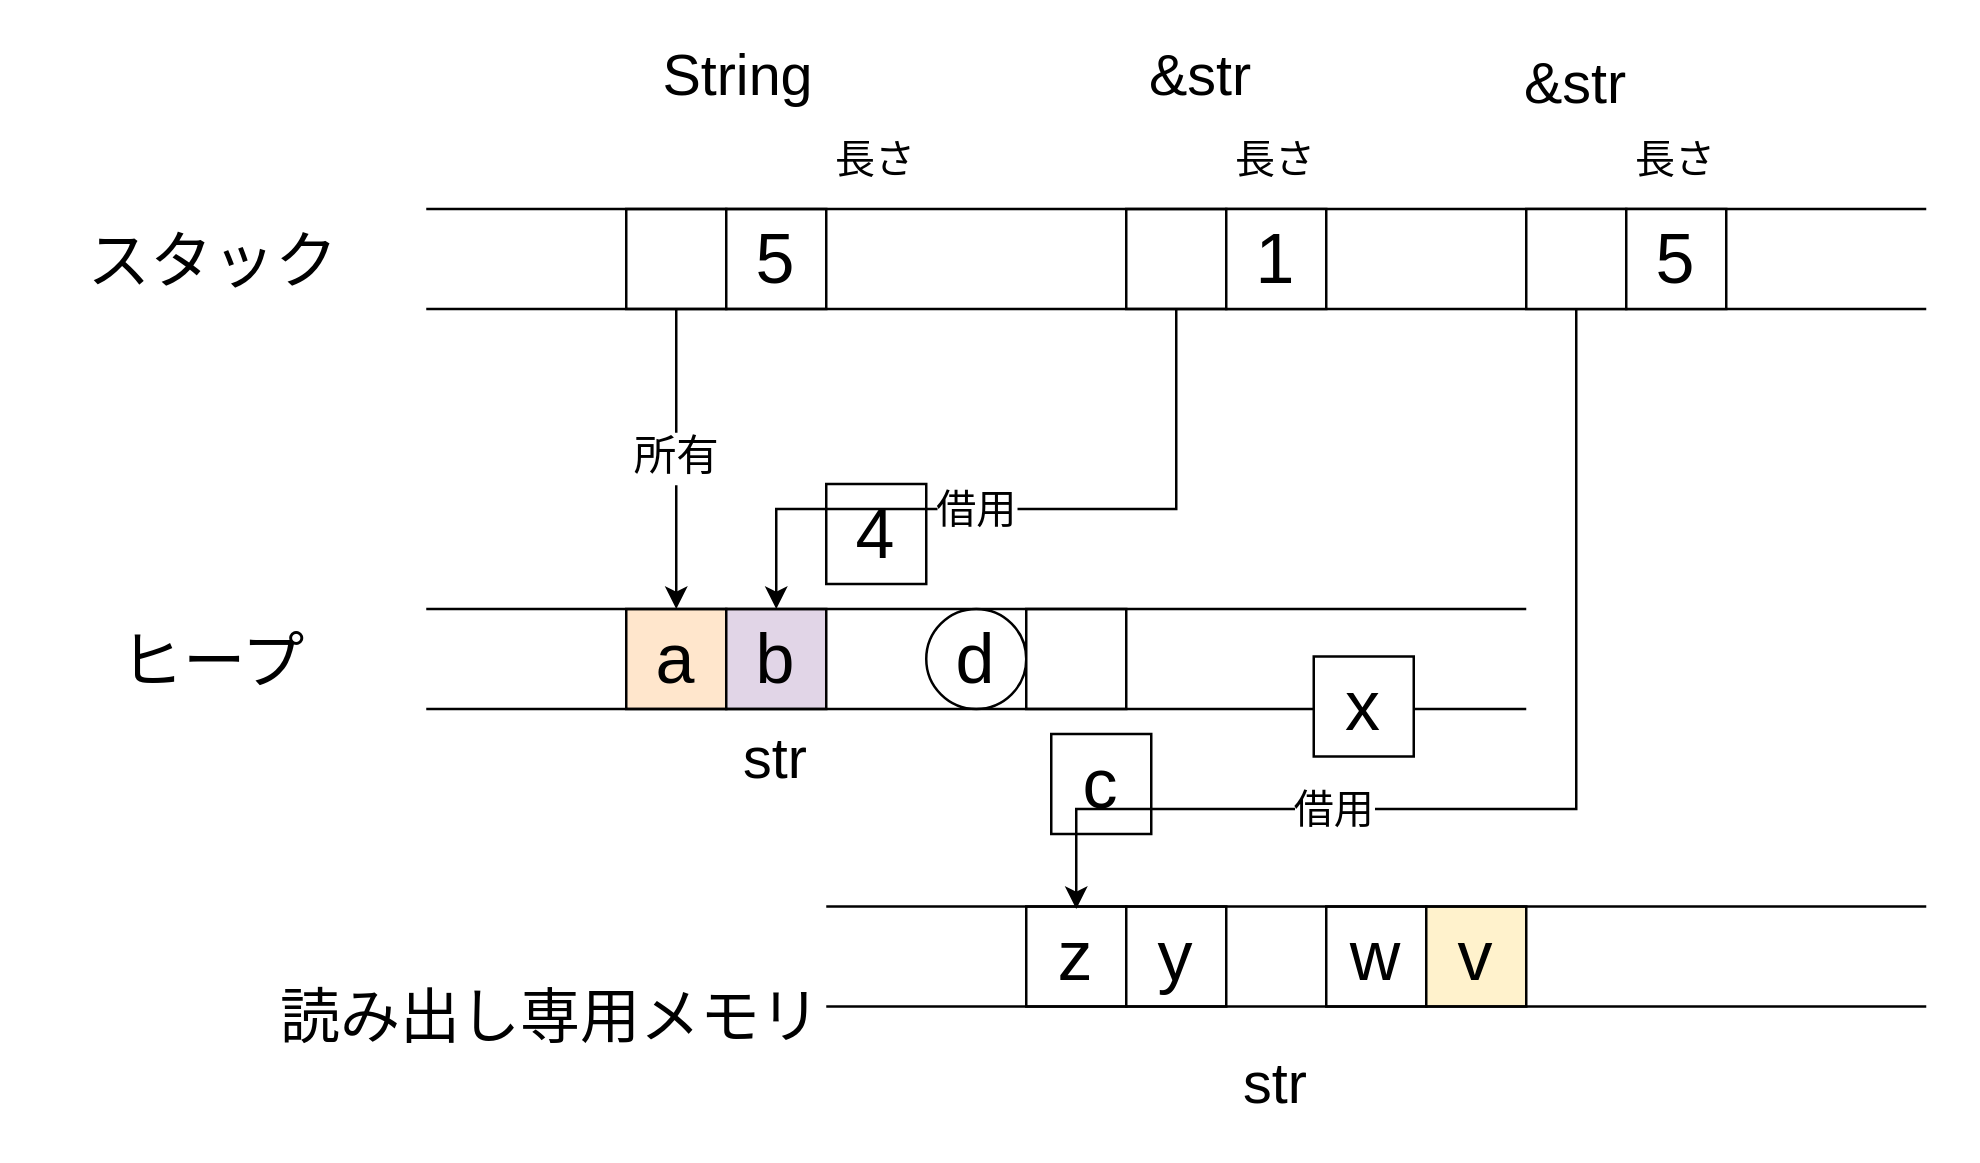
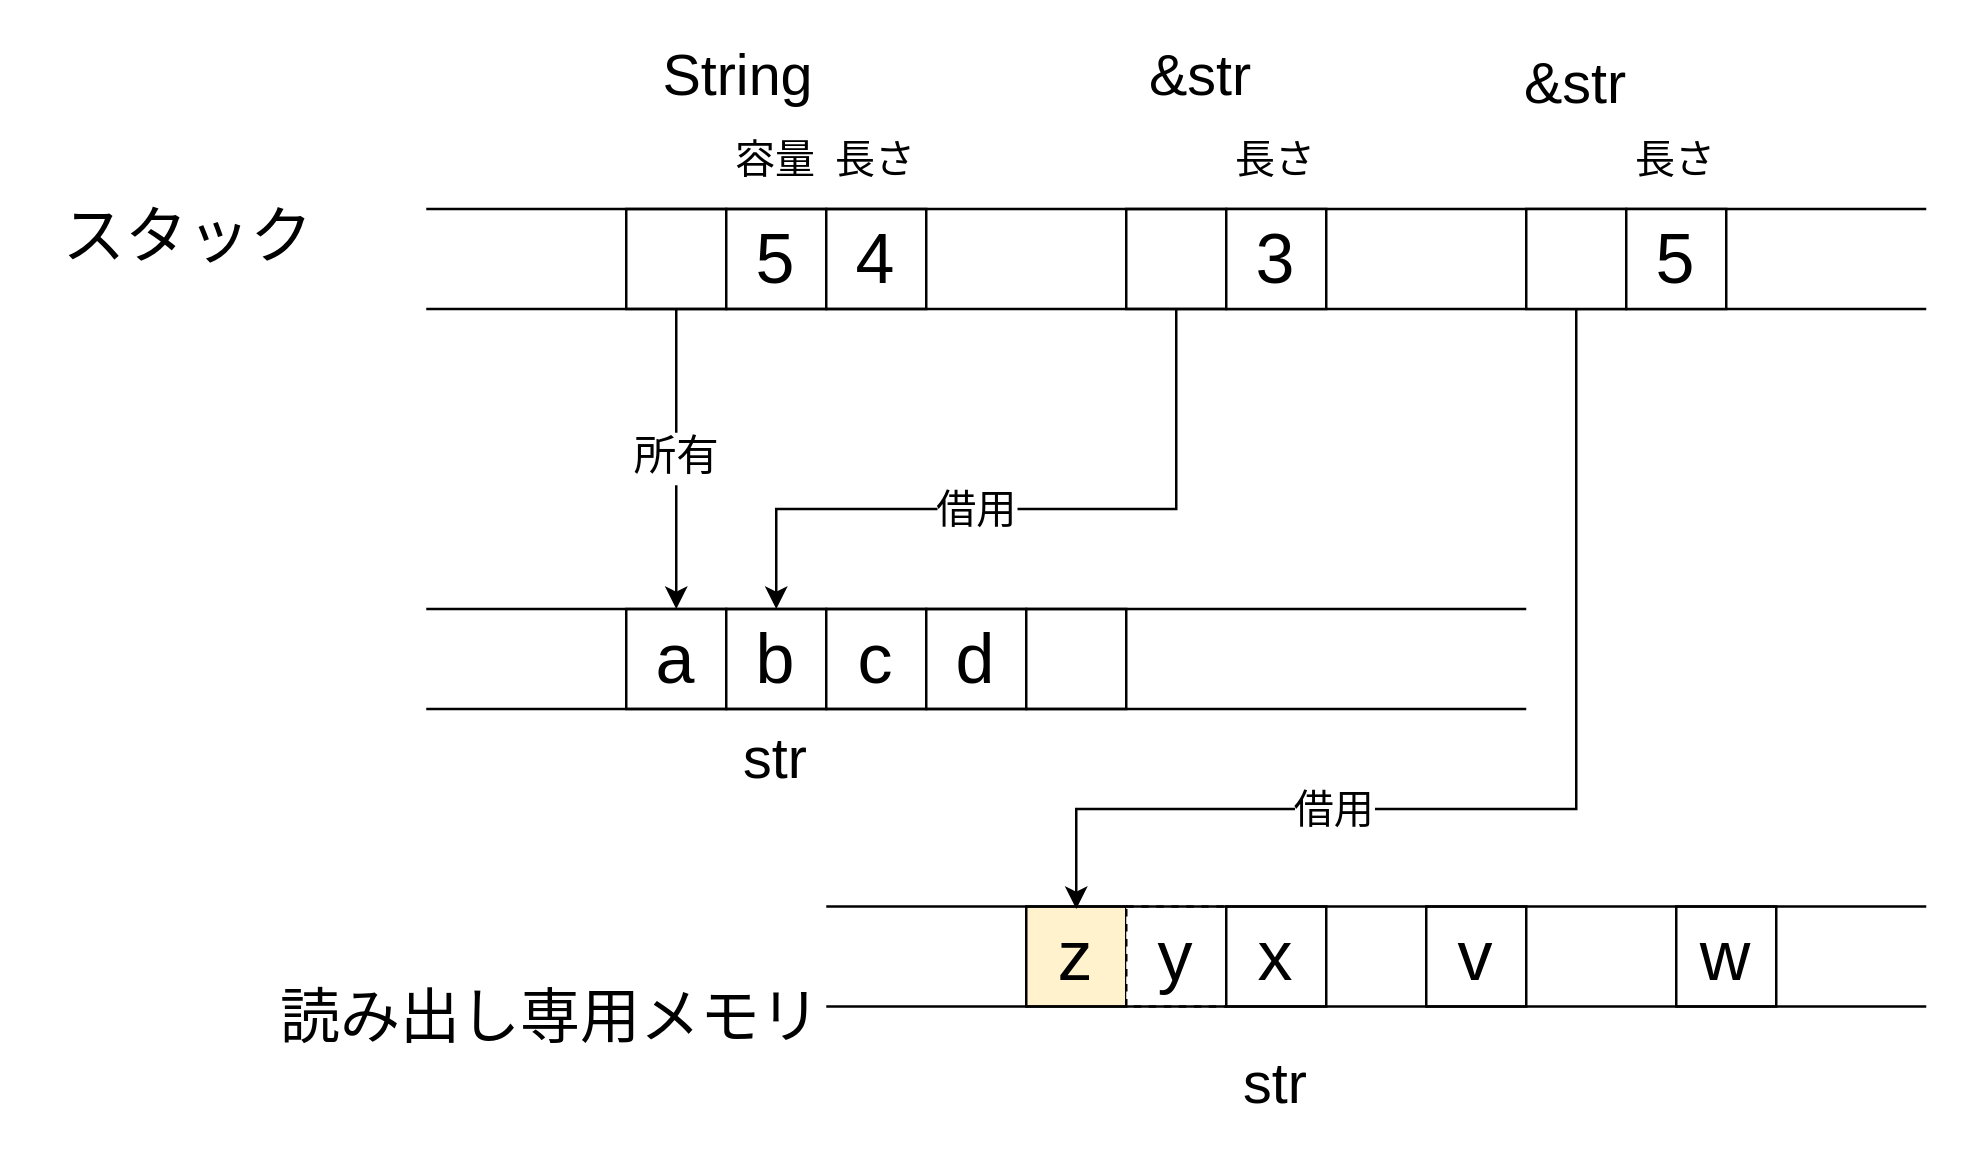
+ <mxCell id="30" value="&lt;font style=&quot;font-size: 16px&quot;&gt;容量&lt;/font&gt;" style="text;html=1;strokeColor=none;fillColor=none;align=center;verticalAlign=middle;whiteSpace=wrap;rounded=0;" vertex="1" parent="1"><mxGeometry x="290" y="53" width="40" height="20" as="geometry" /></mxCell>
- <mxCell id="28" value="&lt;font style=&quot;font-size: 25px&quot;&gt;スタック&lt;/font&gt;" style="text;html=1;strokeColor=none;fillColor=none;align=center;verticalAlign=middle;whiteSpace=wrap;rounded=0;" vertex="1" parent="1"><mxGeometry x="20" y="93" width="130" height="20" as="geometry" /></mxCell>
+ <mxCell id="28" value="&lt;font style=&quot;font-size: 25px&quot;&gt;スタック&lt;/font&gt;" style="text;html=1;strokeColor=none;fillColor=none;align=center;verticalAlign=middle;whiteSpace=wrap;rounded=0;" vertex="1" parent="1"><mxGeometry x="10" y="83" width="130" height="20" as="geometry" /></mxCell>
- <mxCell id="33" value="&lt;font style=&quot;font-size: 28px&quot;&gt;1&lt;/font&gt;" style="rounded=0;whiteSpace=wrap;html=1;verticalAlign=middle;" vertex="1" parent="1"><mxGeometry x="490" y="83" width="40" height="40" as="geometry" /></mxCell>
+ <mxCell id="33" value="&lt;font style=&quot;font-size: 28px&quot;&gt;3&lt;/font&gt;" style="rounded=0;whiteSpace=wrap;html=1;verticalAlign=middle;" vertex="1" parent="1"><mxGeometry x="490" y="83" width="40" height="40" as="geometry" /></mxCell>
- <mxCell id="23" value="&lt;font style=&quot;font-size: 28px&quot;&gt;4&lt;/font&gt;" style="rounded=0;whiteSpace=wrap;html=1;verticalAlign=middle;" vertex="1" parent="1"><mxGeometry x="330" y="193" width="40" height="40" as="geometry" /></mxCell>
+ <mxCell id="23" value="&lt;font style=&quot;font-size: 28px&quot;&gt;4&lt;/font&gt;" style="rounded=0;whiteSpace=wrap;html=1;verticalAlign=middle;" vertex="1" parent="1"><mxGeometry x="330" y="83" width="40" height="40" as="geometry" /></mxCell>
- <mxCell id="9" value="&lt;font style=&quot;font-size: 25px&quot;&gt;ヒープ&lt;/font&gt;" style="text;html=1;strokeColor=none;fillColor=none;align=center;verticalAlign=middle;whiteSpace=wrap;rounded=0;" vertex="1" parent="1"><mxGeometry x="20" y="253" width="130" height="20" as="geometry" /></mxCell>
- <mxCell id="2" value="&lt;font style=&quot;font-size: 28px&quot;&gt;a&lt;/font&gt;" style="rounded=0;whiteSpace=wrap;html=1;verticalAlign=middle;fillColor=#ffe6cc;" vertex="1" parent="1"><mxGeometry x="250" y="243" width="40" height="40" as="geometry" /></mxCell>
+ <mxCell id="2" value="&lt;font style=&quot;font-size: 28px&quot;&gt;a&lt;/font&gt;" style="rounded=0;whiteSpace=wrap;html=1;verticalAlign=middle;" vertex="1" parent="1"><mxGeometry x="250" y="243" width="40" height="40" as="geometry" /></mxCell>
- <mxCell id="3" value="&lt;font style=&quot;font-size: 28px&quot;&gt;b&lt;/font&gt;" style="rounded=0;whiteSpace=wrap;html=1;verticalAlign=middle;fillColor=#e1d5e7;" vertex="1" parent="1"><mxGeometry x="290" y="243" width="40" height="40" as="geometry" /></mxCell>
+ <mxCell id="3" value="&lt;font style=&quot;font-size: 28px&quot;&gt;b&lt;/font&gt;" style="rounded=0;whiteSpace=wrap;html=1;verticalAlign=middle;" vertex="1" parent="1"><mxGeometry x="290" y="243" width="40" height="40" as="geometry" /></mxCell>
- <mxCell id="5" value="&lt;font style=&quot;font-size: 28px&quot;&gt;d&lt;/font&gt;" style="ellipse;whiteSpace=wrap;html=1;verticalAlign=middle;" vertex="1" parent="1"><mxGeometry x="370" y="243" width="40" height="40" as="geometry" /></mxCell>
+ <mxCell id="5" value="&lt;font style=&quot;font-size: 28px&quot;&gt;d&lt;/font&gt;" style="rounded=0;whiteSpace=wrap;html=1;verticalAlign=middle;" vertex="1" parent="1"><mxGeometry x="370" y="243" width="40" height="40" as="geometry" /></mxCell>
- <mxCell id="12" value="&lt;font style=&quot;font-size: 28px&quot;&gt;x&lt;/font&gt;" style="rounded=0;whiteSpace=wrap;html=1;verticalAlign=middle;" vertex="1" parent="1"><mxGeometry x="525" y="262" width="40" height="40" as="geometry" /></mxCell>
+ <mxCell id="12" value="&lt;font style=&quot;font-size: 28px&quot;&gt;x&lt;/font&gt;" style="rounded=0;whiteSpace=wrap;html=1;verticalAlign=middle;" vertex="1" parent="1"><mxGeometry x="490" y="362" width="40" height="40" as="geometry" /></mxCell>
- <mxCell id="4" value="&lt;font style=&quot;font-size: 28px&quot;&gt;c&lt;/font&gt;" style="rounded=0;whiteSpace=wrap;html=1;verticalAlign=middle;" vertex="1" parent="1"><mxGeometry x="420" y="293" width="40" height="40" as="geometry" /></mxCell>
+ <mxCell id="4" value="&lt;font style=&quot;font-size: 28px&quot;&gt;c&lt;/font&gt;" style="rounded=0;whiteSpace=wrap;html=1;verticalAlign=middle;" vertex="1" parent="1"><mxGeometry x="330" y="243" width="40" height="40" as="geometry" /></mxCell>
- <mxCell id="10" value="&lt;font style=&quot;font-size: 28px&quot;&gt;z&lt;/font&gt;" style="rounded=0;whiteSpace=wrap;html=1;verticalAlign=middle;" vertex="1" parent="1"><mxGeometry x="410" y="362" width="40" height="40" as="geometry" /></mxCell>
+ <mxCell id="10" value="&lt;font style=&quot;font-size: 28px&quot;&gt;z&lt;/font&gt;" style="rounded=0;whiteSpace=wrap;html=1;verticalAlign=middle;fillColor=#fff2cc;" vertex="1" parent="1"><mxGeometry x="410" y="362" width="40" height="40" as="geometry" /></mxCell>
- <mxCell id="11" value="&lt;font style=&quot;font-size: 28px&quot;&gt;y&lt;/font&gt;" style="rounded=0;whiteSpace=wrap;html=1;verticalAlign=middle;" vertex="1" parent="1"><mxGeometry x="450" y="362" width="40" height="40" as="geometry" /></mxCell>
+ <mxCell id="11" value="&lt;font style=&quot;font-size: 28px&quot;&gt;y&lt;/font&gt;" style="rounded=0;whiteSpace=wrap;html=1;verticalAlign=middle;dashed=1;" vertex="1" parent="1"><mxGeometry x="450" y="362" width="40" height="40" as="geometry" /></mxCell>
- <mxCell id="13" value="&lt;font style=&quot;font-size: 28px&quot;&gt;w&lt;/font&gt;" style="rounded=0;whiteSpace=wrap;html=1;verticalAlign=middle;" vertex="1" parent="1"><mxGeometry x="530" y="362" width="40" height="40" as="geometry" /></mxCell>
+ <mxCell id="13" value="&lt;font style=&quot;font-size: 28px&quot;&gt;w&lt;/font&gt;" style="rounded=0;whiteSpace=wrap;html=1;verticalAlign=middle;" vertex="1" parent="1"><mxGeometry x="670" y="362" width="40" height="40" as="geometry" /></mxCell>
- <mxCell id="14" value="&lt;font style=&quot;font-size: 28px&quot;&gt;v&lt;/font&gt;" style="rounded=0;whiteSpace=wrap;html=1;verticalAlign=middle;fillColor=#fff2cc;" vertex="1" parent="1"><mxGeometry x="570" y="362" width="40" height="40" as="geometry" /></mxCell>
+ <mxCell id="14" value="&lt;font style=&quot;font-size: 28px&quot;&gt;v&lt;/font&gt;" style="rounded=0;whiteSpace=wrap;html=1;verticalAlign=middle;" vertex="1" parent="1"><mxGeometry x="570" y="362" width="40" height="40" as="geometry" /></mxCell>
